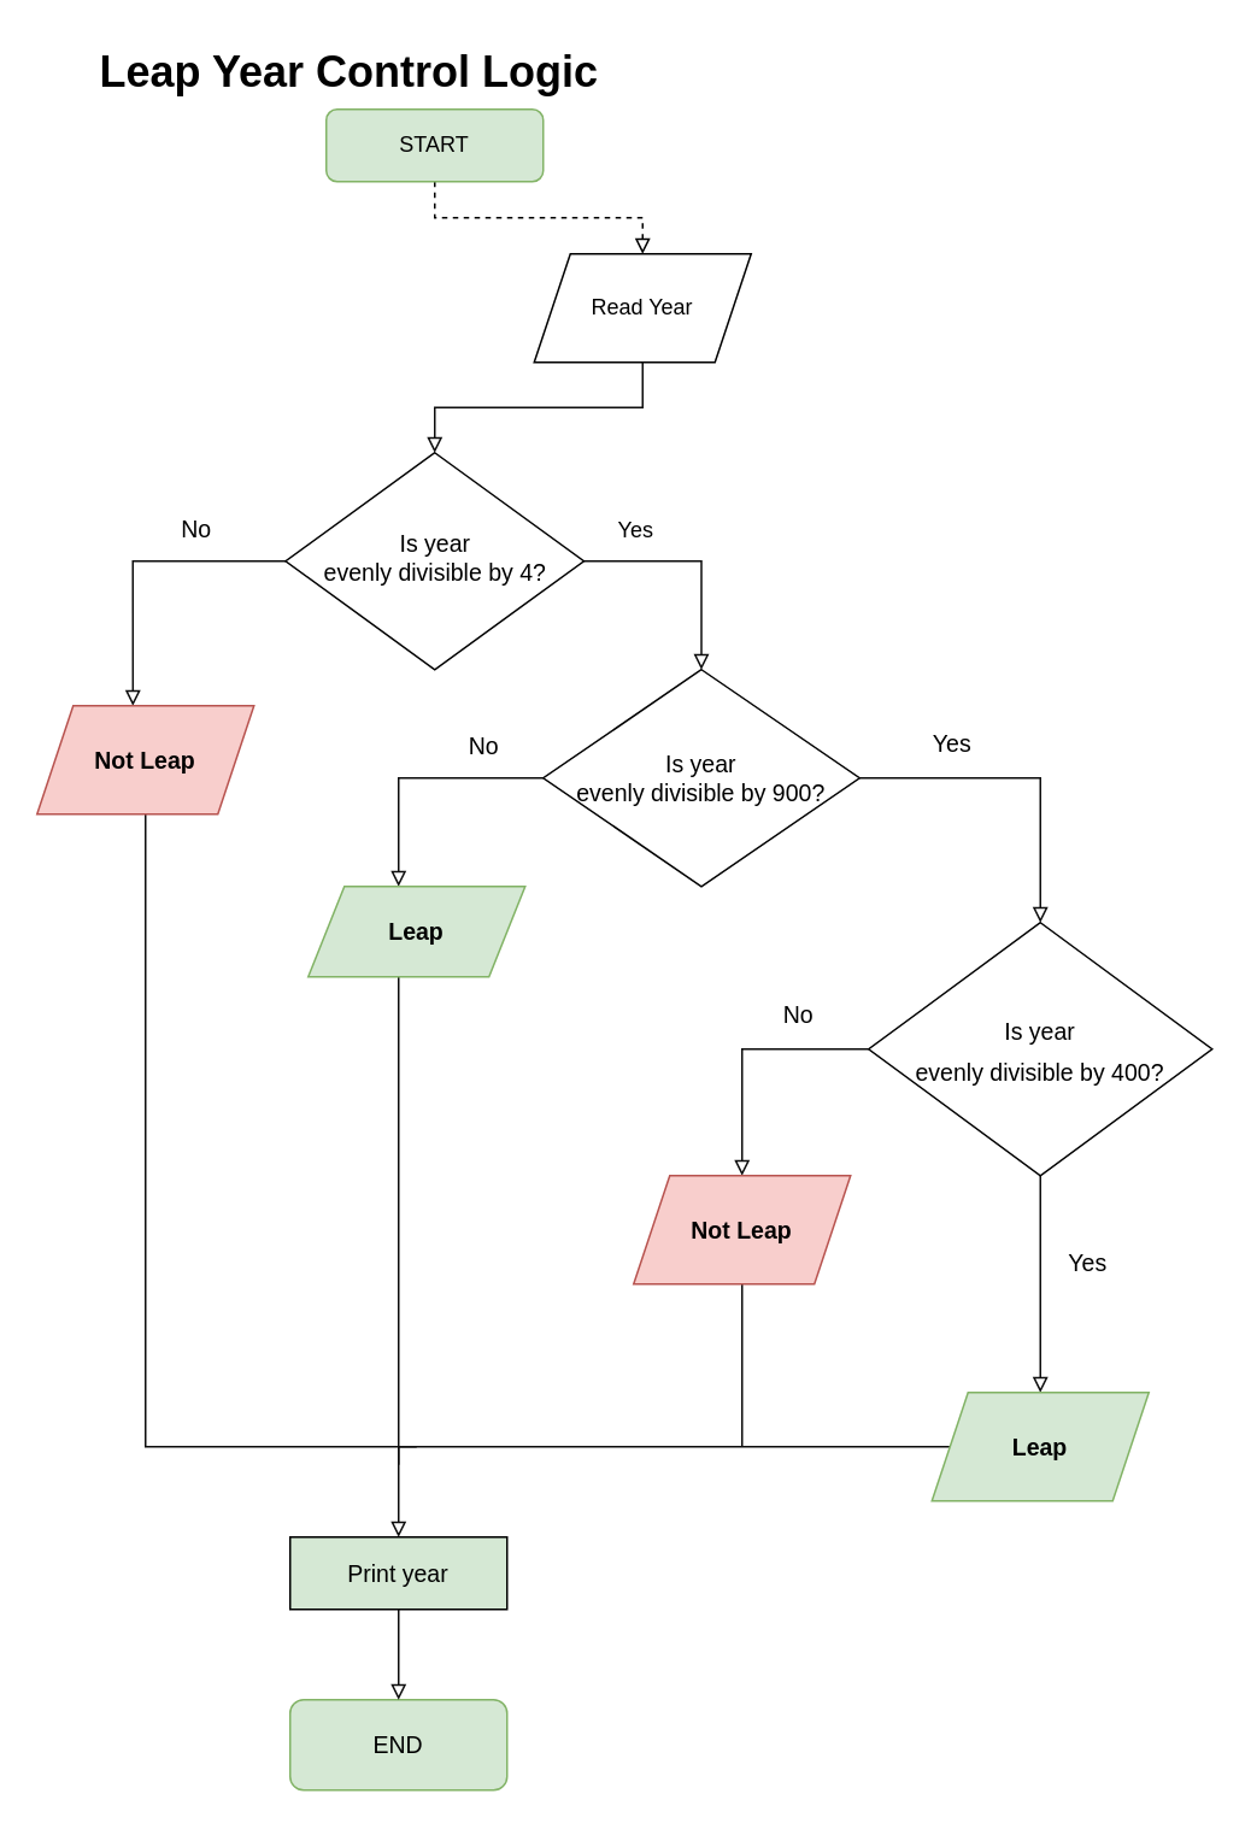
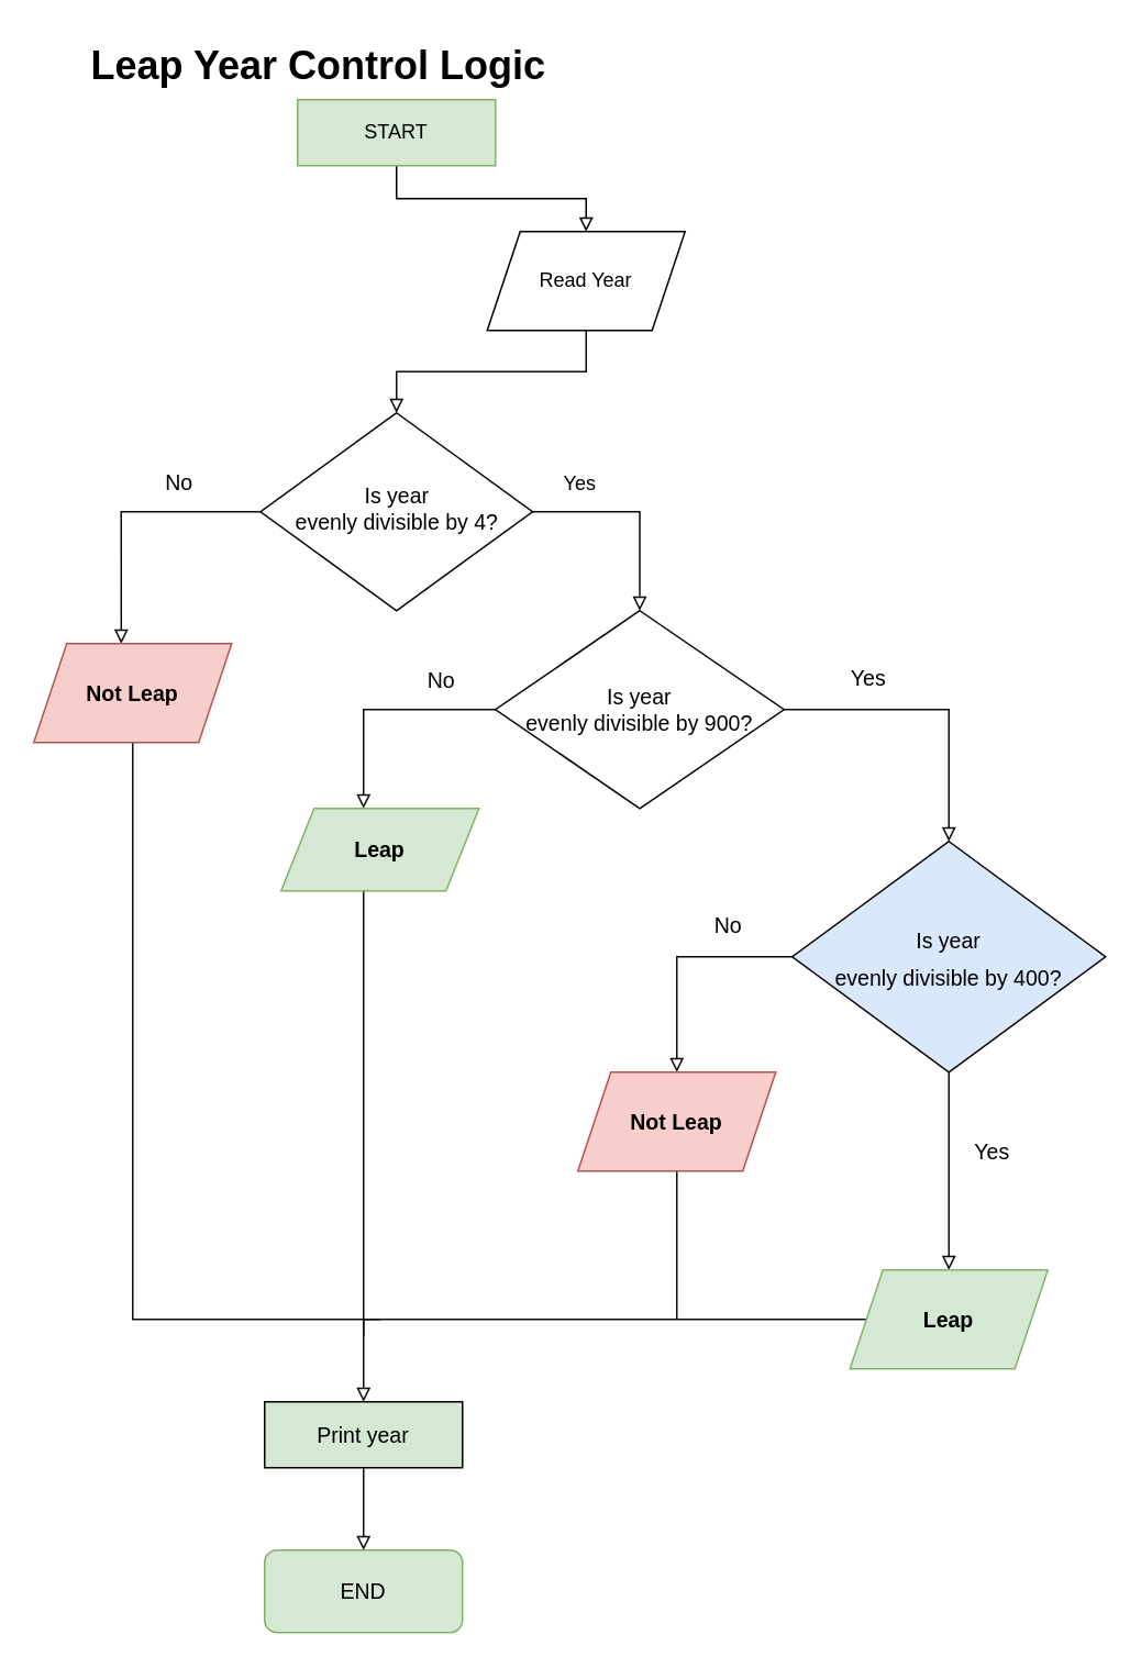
- <mxCell id="3" value="START" style="rounded=1;whiteSpace=wrap;html=1;fontSize=12;glass=0;strokeWidth=1;shadow=0;fillColor=#d5e8d4;strokeColor=#82b366;" parent="1" vertex="1"><mxGeometry x="180" y="60" width="120" height="40" as="geometry" /></mxCell>
+ <mxCell id="3" value="START" style="whiteSpace=wrap;html=1;fontSize=12;glass=0;strokeWidth=1;shadow=0;fillColor=#d5e8d4;strokeColor=#82b366;rounded=0;" parent="1" vertex="1"><mxGeometry x="180" y="60" width="120" height="40" as="geometry" /></mxCell>
- <mxCell id="2" value="" style="rounded=0;html=1;jettySize=auto;orthogonalLoop=1;fontSize=11;endArrow=block;endFill=0;strokeWidth=1;shadow=0;labelBackgroundColor=none;edgeStyle=orthogonalEdgeStyle;entryX=0.5;entryY=0;entryDx=0;entryDy=0;dashed=1;" parent="1" source="3" target="11" edge="1"><mxGeometry relative="1" as="geometry"><mxPoint x="170" y="140" as="targetPoint" /></mxGeometry></mxCell>
+ <mxCell id="2" value="" style="rounded=0;html=1;jettySize=auto;orthogonalLoop=1;fontSize=11;endArrow=block;endFill=0;strokeWidth=1;shadow=0;labelBackgroundColor=none;edgeStyle=orthogonalEdgeStyle;entryX=0.5;entryY=0;entryDx=0;entryDy=0;" parent="1" source="3" target="11" edge="1"><mxGeometry relative="1" as="geometry"><mxPoint x="170" y="140" as="targetPoint" /></mxGeometry></mxCell>
- <mxCell id="21" value="&lt;font style=&quot;font-size: 13px;&quot;&gt;Is year &lt;br&gt;evenly divisible by 400?&lt;/font&gt;" style="rhombus;whiteSpace=wrap;html=1;fontSize=19;" vertex="1" parent="1"><mxGeometry x="480" y="510" width="190" height="140" as="geometry" /></mxCell>
+ <mxCell id="21" value="&lt;font style=&quot;font-size: 13px;&quot;&gt;Is year &lt;br&gt;evenly divisible by 400?&lt;/font&gt;" style="rhombus;whiteSpace=wrap;html=1;fontSize=19;fillColor=#dae8fc;" vertex="1" parent="1"><mxGeometry x="480" y="510" width="190" height="140" as="geometry" /></mxCell>
